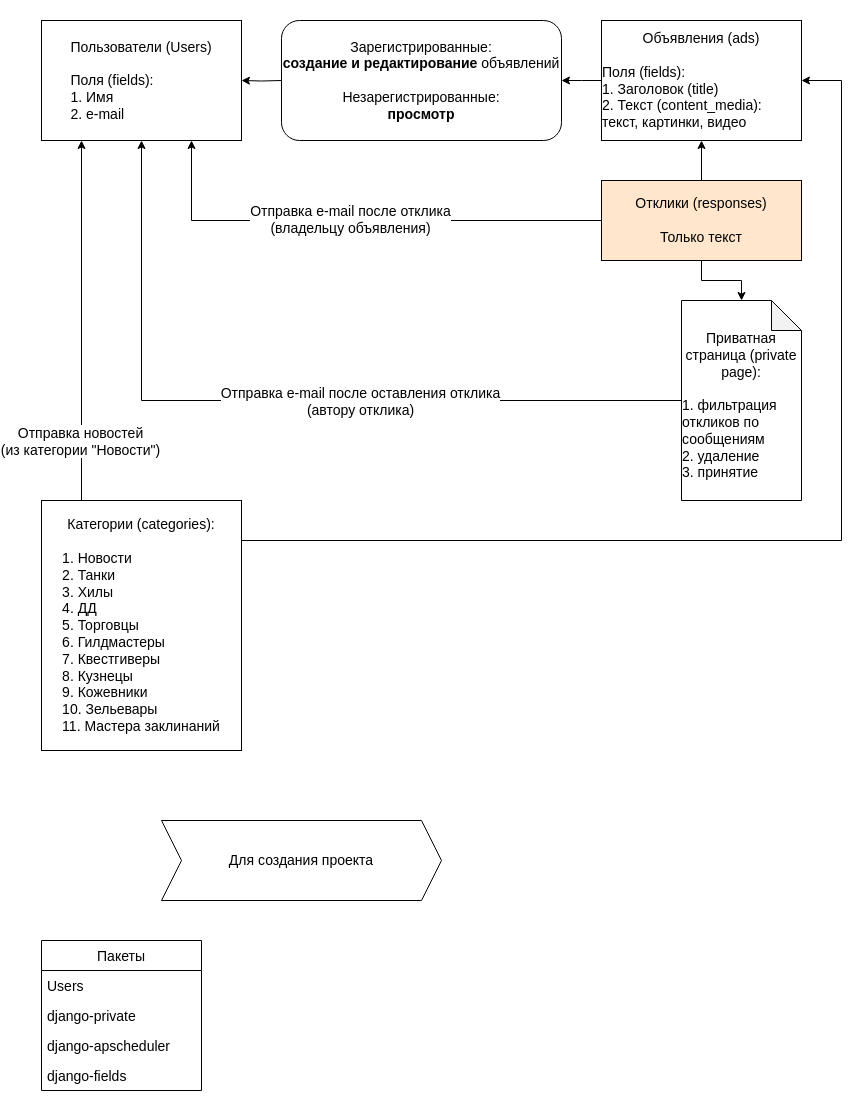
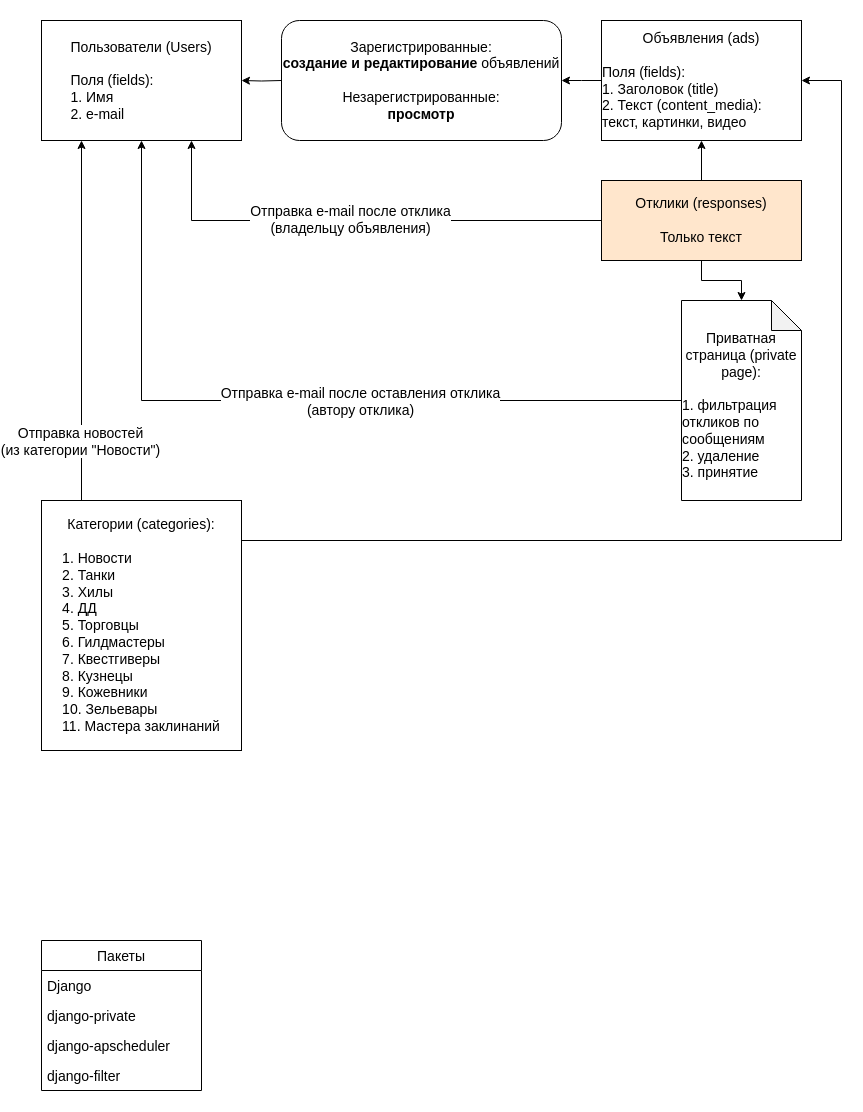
- <mxCell id="24" value="Для создания проекта" style="shape=step;perimeter=stepPerimeter;whiteSpace=wrap;html=1;fixedSize=1;fontSize=14;" vertex="1" parent="1"><mxGeometry x="140" y="820" width="280" height="80" as="geometry" /></mxCell>
- <mxCell id="20" value="Users" style="text;strokeColor=none;fillColor=none;align=left;verticalAlign=middle;spacingLeft=4;spacingRight=4;overflow=hidden;points=[[0,0.5],[1,0.5]];portConstraint=eastwest;rotatable=0;fontSize=14;" vertex="1" parent="19"><mxGeometry y="30" width="160" height="30" as="geometry" /></mxCell>
+ <mxCell id="20" value="Django" style="text;strokeColor=none;fillColor=none;align=left;verticalAlign=middle;spacingLeft=4;spacingRight=4;overflow=hidden;points=[[0,0.5],[1,0.5]];portConstraint=eastwest;rotatable=0;fontSize=14;" vertex="1" parent="19"><mxGeometry y="30" width="160" height="30" as="geometry" /></mxCell>
- <mxCell id="23" value="django-fields" style="text;strokeColor=none;fillColor=none;align=left;verticalAlign=middle;spacingLeft=4;spacingRight=4;overflow=hidden;points=[[0,0.5],[1,0.5]];portConstraint=eastwest;rotatable=0;fontSize=14;" vertex="1" parent="19"><mxGeometry y="120" width="160" height="30" as="geometry" /></mxCell>
+ <mxCell id="23" value="django-filter" style="text;strokeColor=none;fillColor=none;align=left;verticalAlign=middle;spacingLeft=4;spacingRight=4;overflow=hidden;points=[[0,0.5],[1,0.5]];portConstraint=eastwest;rotatable=0;fontSize=14;" vertex="1" parent="19"><mxGeometry y="120" width="160" height="30" as="geometry" /></mxCell>
